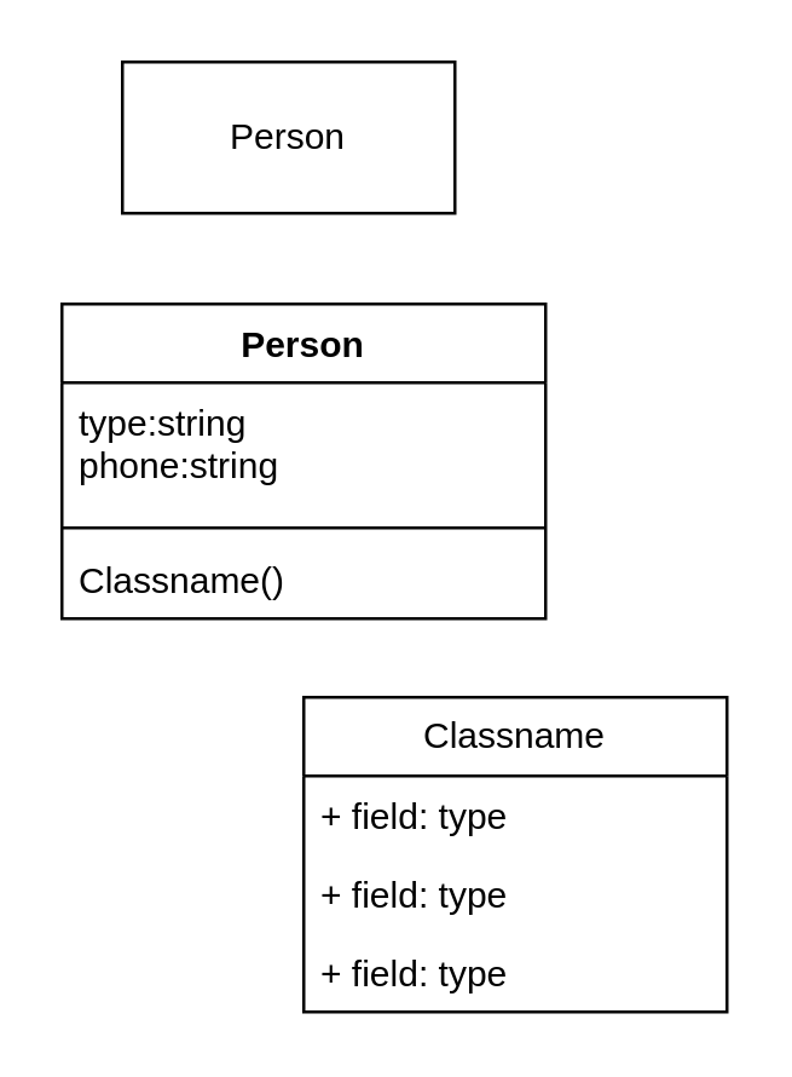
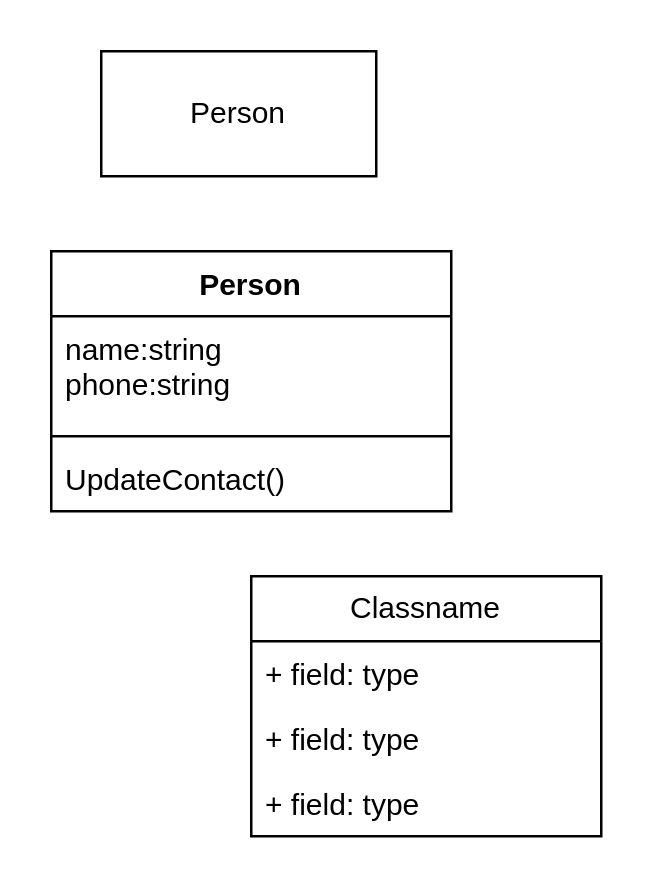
- <mxCell id="3" value="type:string&lt;br&gt;phone:string" style="text;strokeColor=none;fillColor=none;align=left;verticalAlign=top;spacingLeft=4;spacingRight=4;overflow=hidden;rotatable=0;points=[[0,0.5],[1,0.5]];portConstraint=eastwest;whiteSpace=wrap;html=1;" vertex="1" parent="2"><mxGeometry y="26" width="160" height="44" as="geometry" /></mxCell>
+ <mxCell id="3" value="name:string&lt;br&gt;phone:string" style="text;strokeColor=none;fillColor=none;align=left;verticalAlign=top;spacingLeft=4;spacingRight=4;overflow=hidden;rotatable=0;points=[[0,0.5],[1,0.5]];portConstraint=eastwest;whiteSpace=wrap;html=1;" vertex="1" parent="2"><mxGeometry y="26" width="160" height="44" as="geometry" /></mxCell>
- <mxCell id="5" value="Classname()" style="text;strokeColor=none;fillColor=none;align=left;verticalAlign=top;spacingLeft=4;spacingRight=4;overflow=hidden;rotatable=0;points=[[0,0.5],[1,0.5]];portConstraint=eastwest;whiteSpace=wrap;html=1;" vertex="1" parent="2"><mxGeometry y="78" width="160" height="26" as="geometry" /></mxCell>
+ <mxCell id="5" value="UpdateContact()" style="text;strokeColor=none;fillColor=none;align=left;verticalAlign=top;spacingLeft=4;spacingRight=4;overflow=hidden;rotatable=0;points=[[0,0.5],[1,0.5]];portConstraint=eastwest;whiteSpace=wrap;html=1;" vertex="1" parent="2"><mxGeometry y="78" width="160" height="26" as="geometry" /></mxCell>
